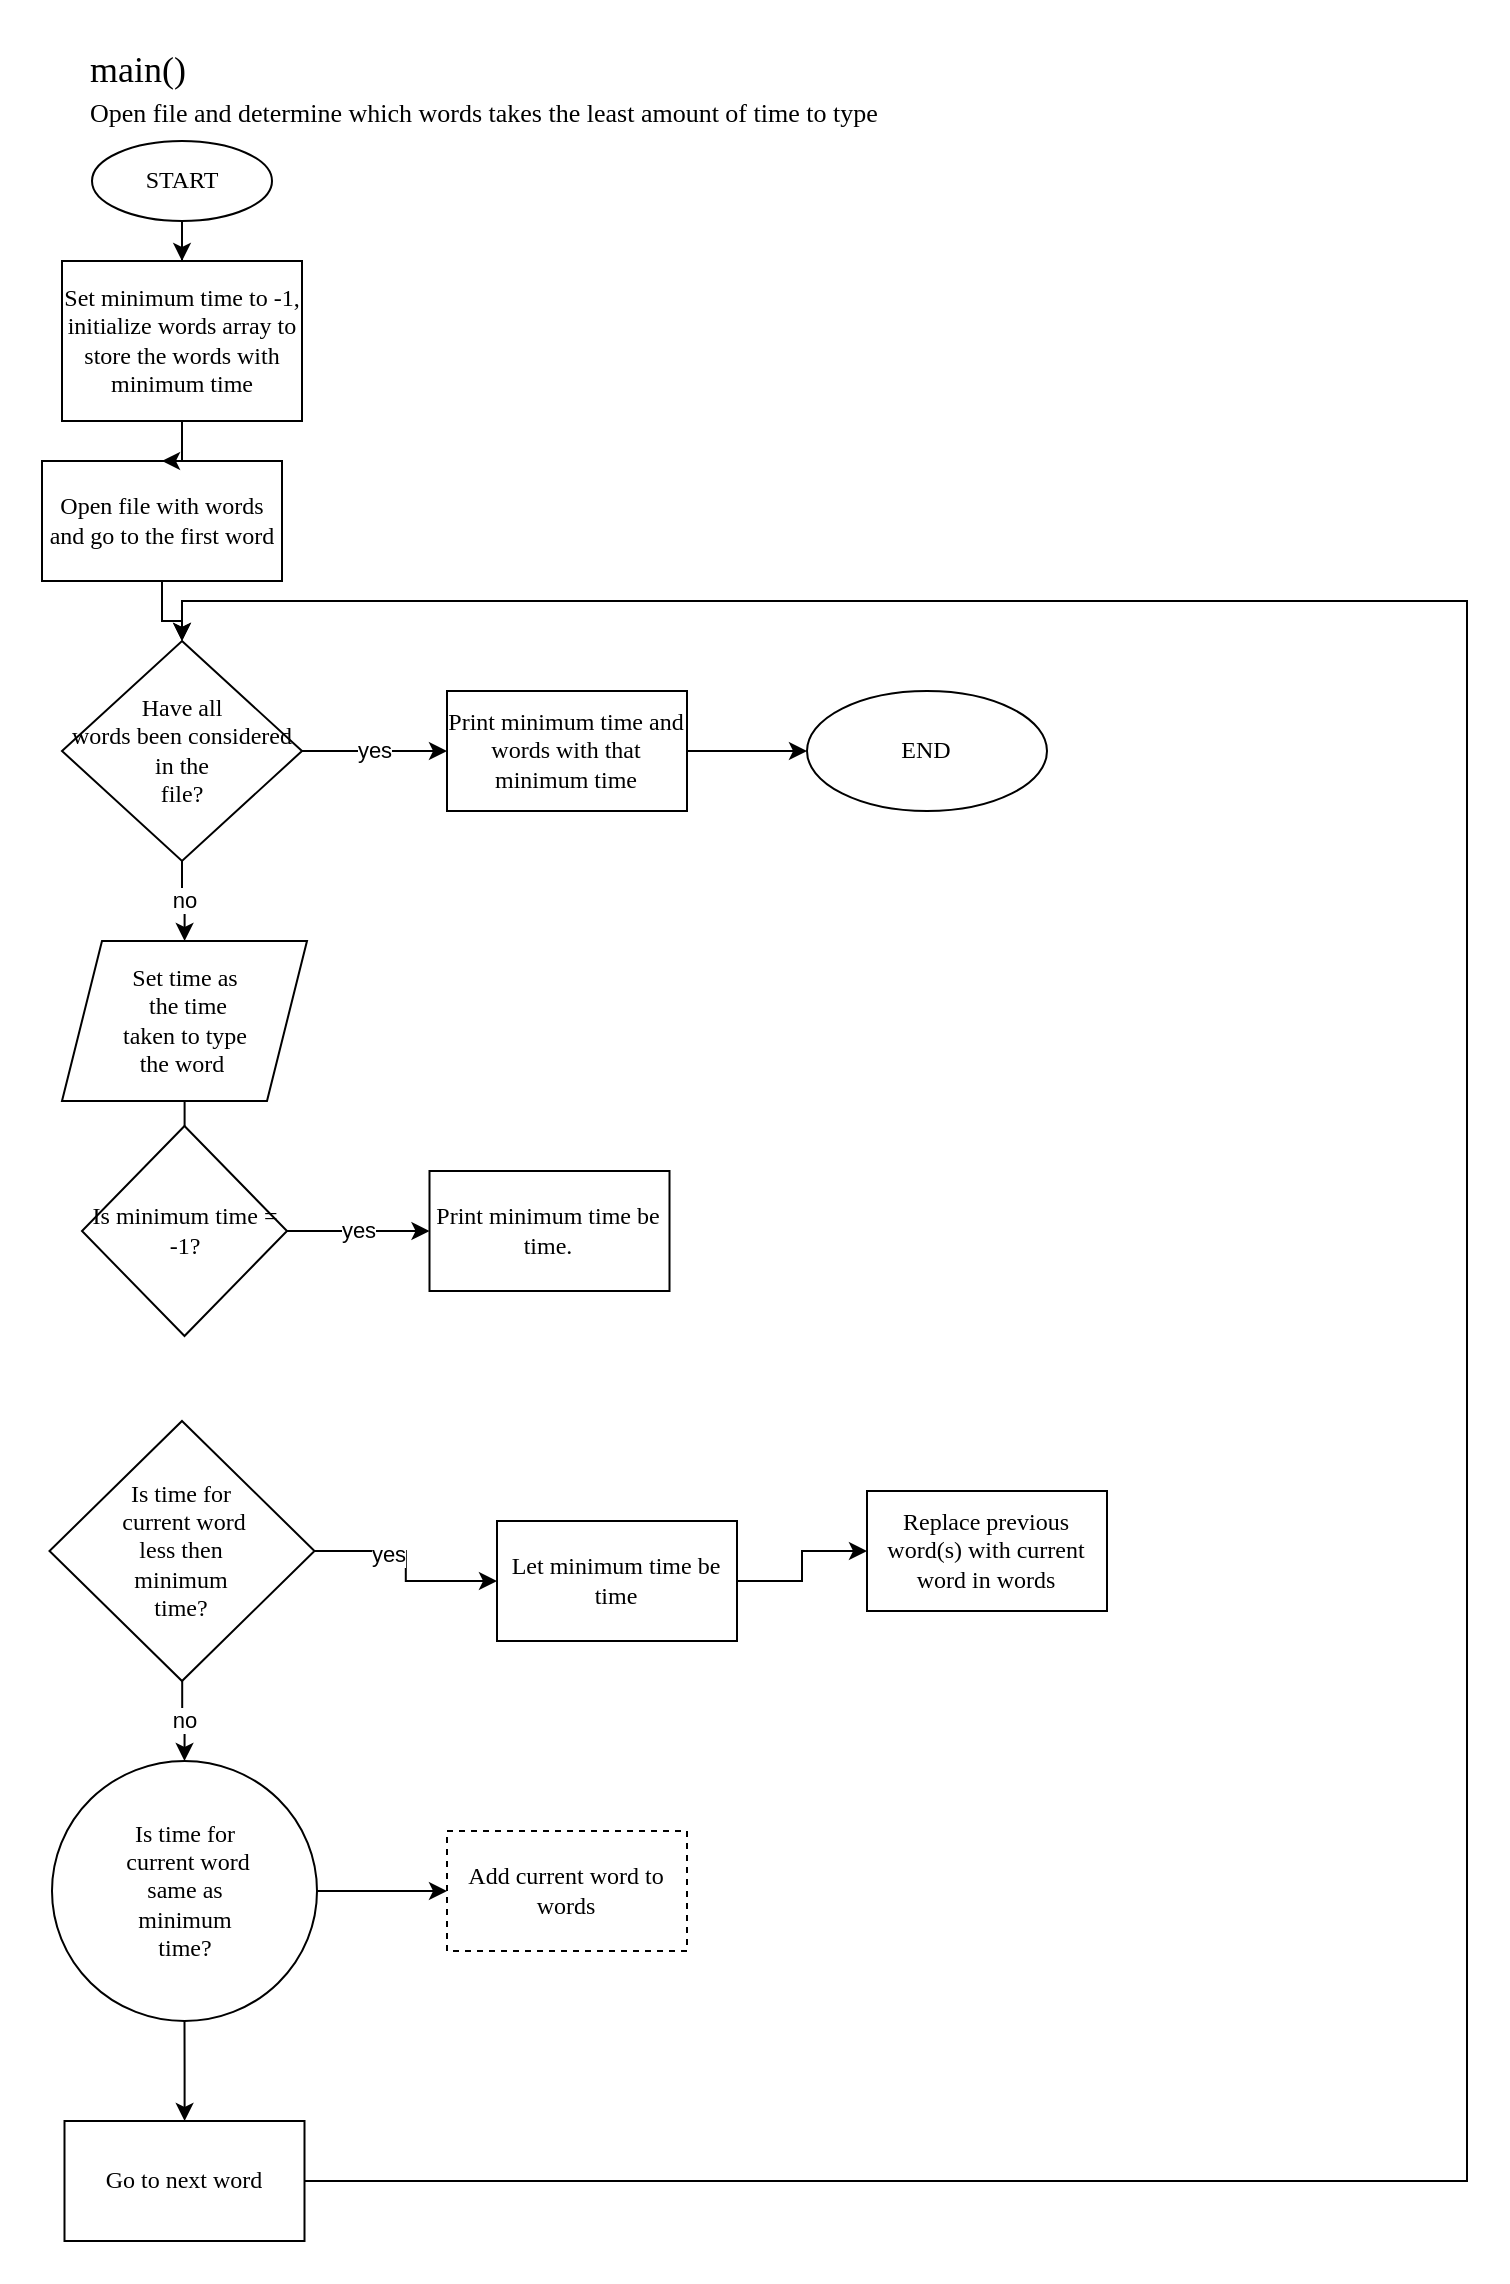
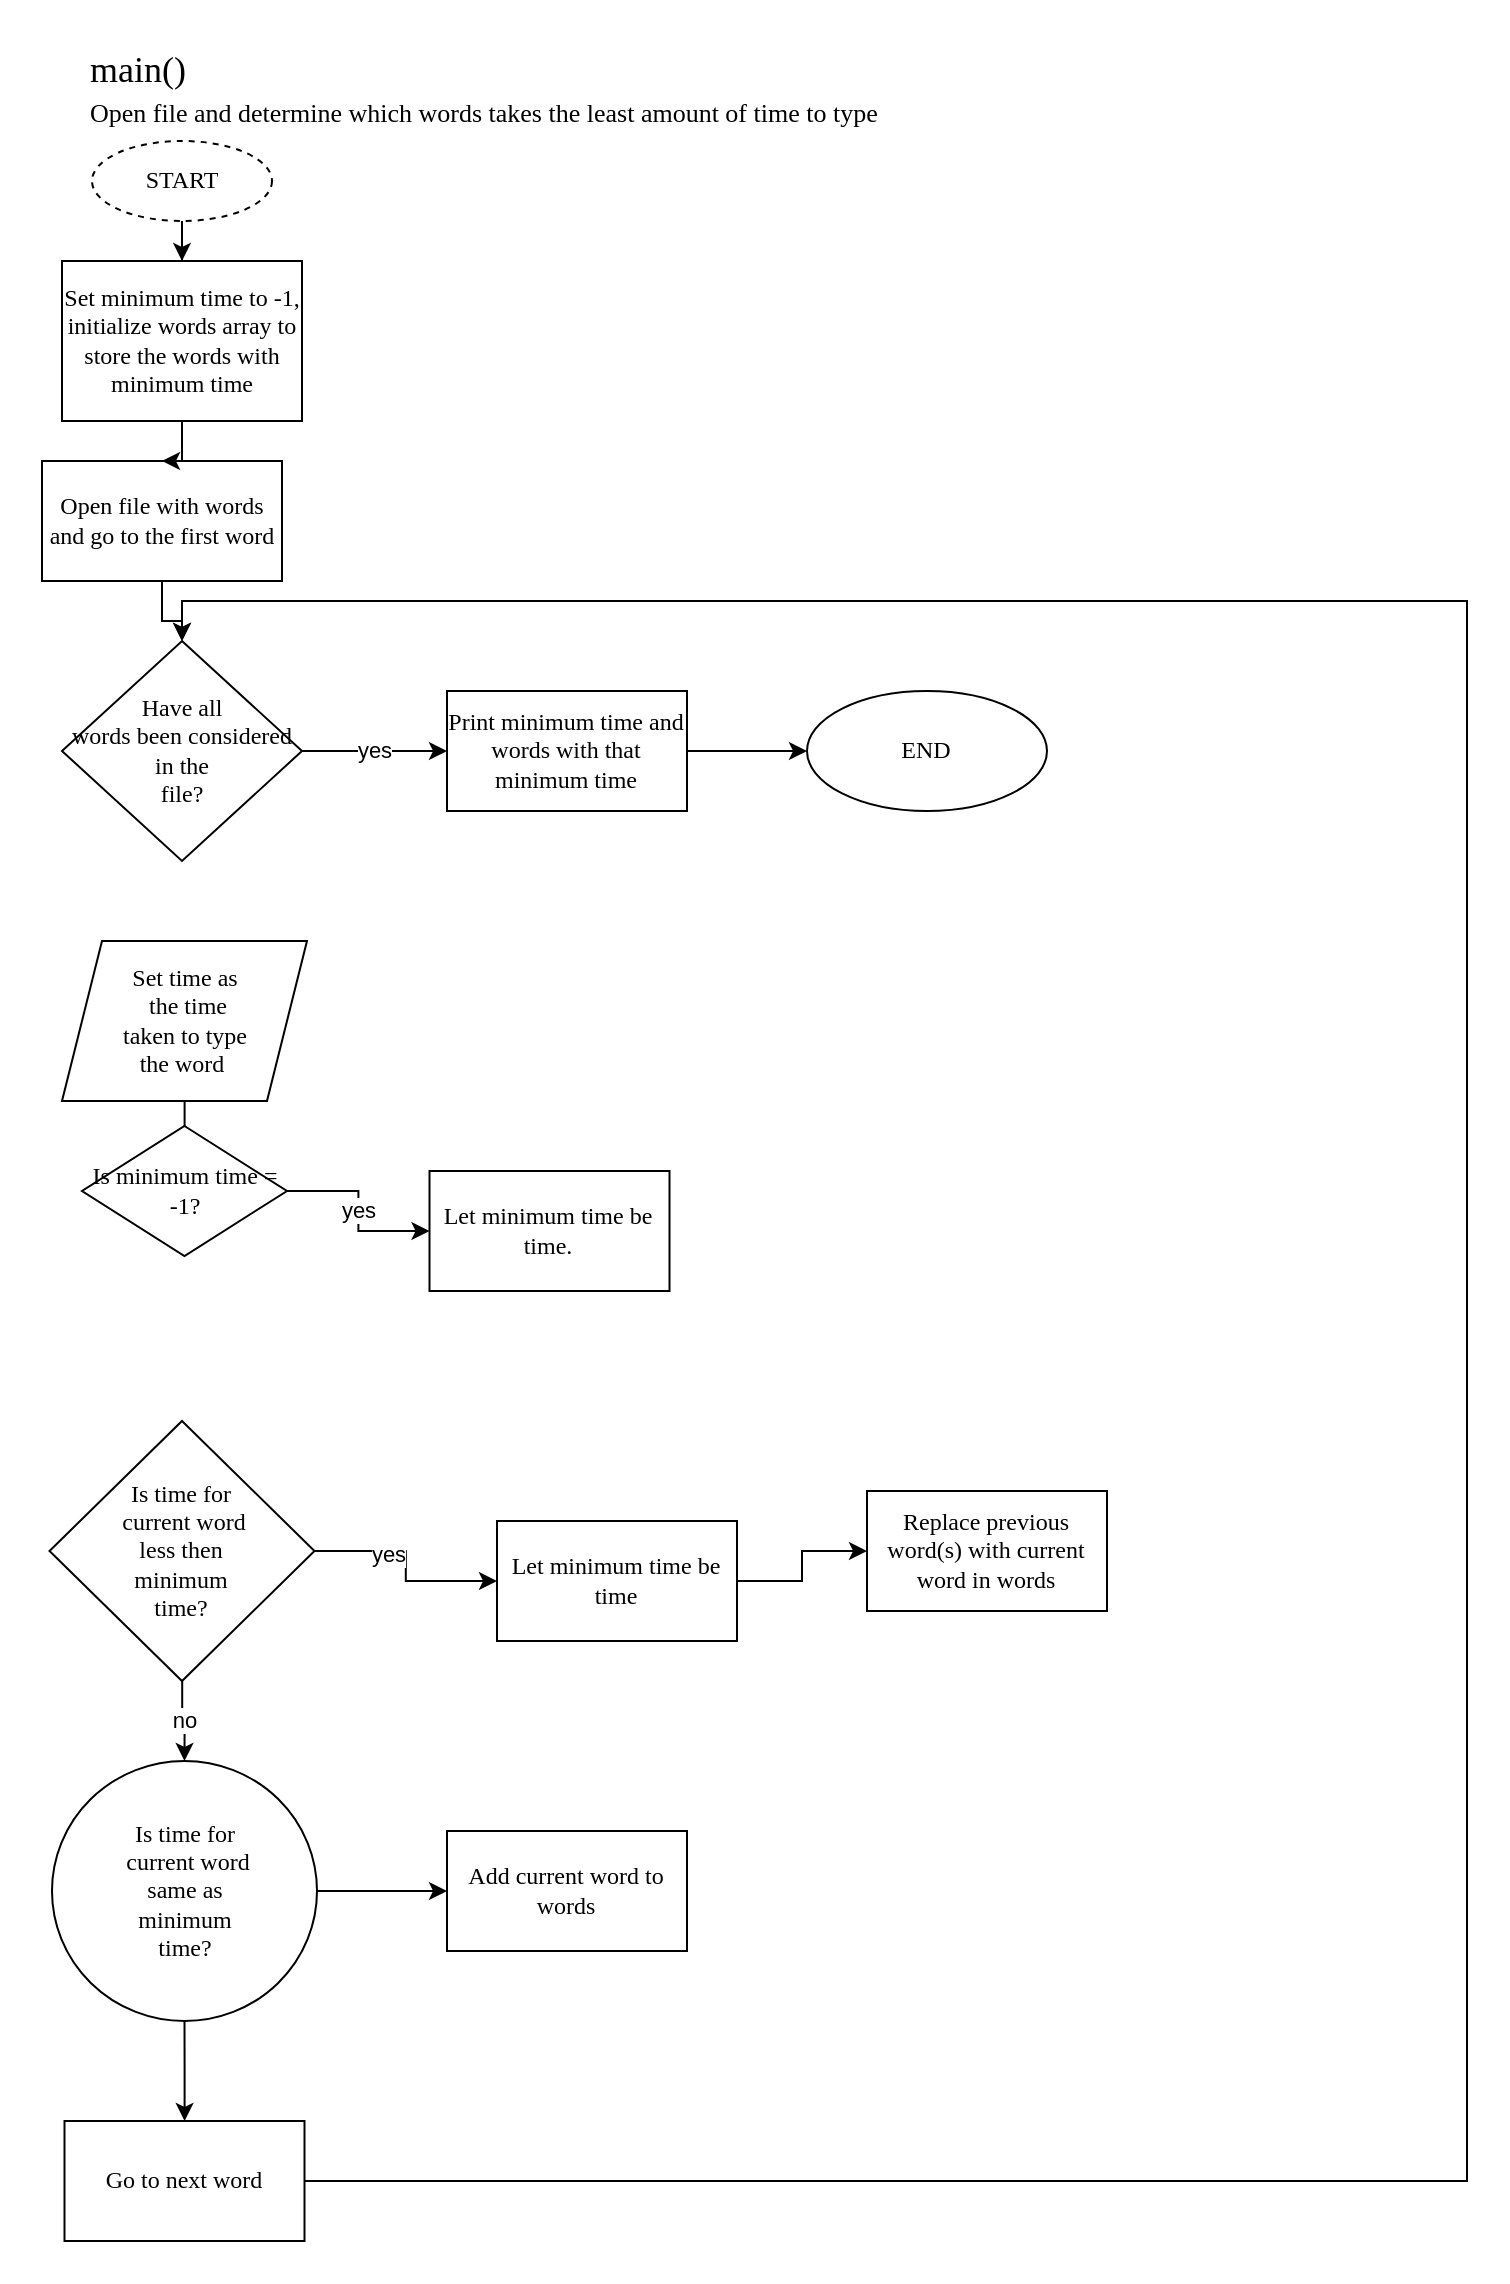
- <mxCell id="5" value="START" style="ellipse;whiteSpace=wrap;html=1;rounded=0;fontFamily=Verdana;" vertex="1" parent="1"><mxGeometry x="45.5" y="70" width="90" height="40" as="geometry" /></mxCell>
+ <mxCell id="5" value="START" style="ellipse;whiteSpace=wrap;html=1;rounded=0;fontFamily=Verdana;dashed=1;" vertex="1" parent="1"><mxGeometry x="45.5" y="70" width="90" height="40" as="geometry" /></mxCell>
- <mxCell id="8" value="no" style="edgeStyle=orthogonalEdgeStyle;rounded=0;orthogonalLoop=1;jettySize=auto;html=1;" edge="1" parent="1" source="10" target="12"><mxGeometry relative="1" as="geometry" /></mxCell>
- <mxCell id="16" value="Is minimum time = -1?" style="rhombus;whiteSpace=wrap;html=1;rounded=0;fontFamily=Verdana;" vertex="1" parent="1"><mxGeometry x="40.5" y="562.5" width="102.5" height="105" as="geometry" /></mxCell>
+ <mxCell id="16" value="Is minimum time = -1?" style="rhombus;whiteSpace=wrap;html=1;rounded=0;fontFamily=Verdana;" vertex="1" parent="1"><mxGeometry x="40.5" y="562.5" width="102.5" height="65" as="geometry" /></mxCell>
- <mxCell id="24" value="Print minimum time be time." style="whiteSpace=wrap;html=1;rounded=0;fontFamily=Verdana;" vertex="1" parent="1"><mxGeometry x="214.25" y="585" width="120" height="60" as="geometry" /></mxCell>
+ <mxCell id="24" value="Let minimum time be time." style="whiteSpace=wrap;html=1;rounded=0;fontFamily=Verdana;" vertex="1" parent="1"><mxGeometry x="214.25" y="585" width="120" height="60" as="geometry" /></mxCell>
- <mxCell id="28" value="Add current word to words" style="whiteSpace=wrap;html=1;rounded=0;fontFamily=Verdana;dashed=1;" vertex="1" parent="1"><mxGeometry x="223" y="915" width="120" height="60" as="geometry" /></mxCell>
+ <mxCell id="28" value="Add current word to words" style="whiteSpace=wrap;html=1;rounded=0;fontFamily=Verdana;" vertex="1" parent="1"><mxGeometry x="223" y="915" width="120" height="60" as="geometry" /></mxCell>
